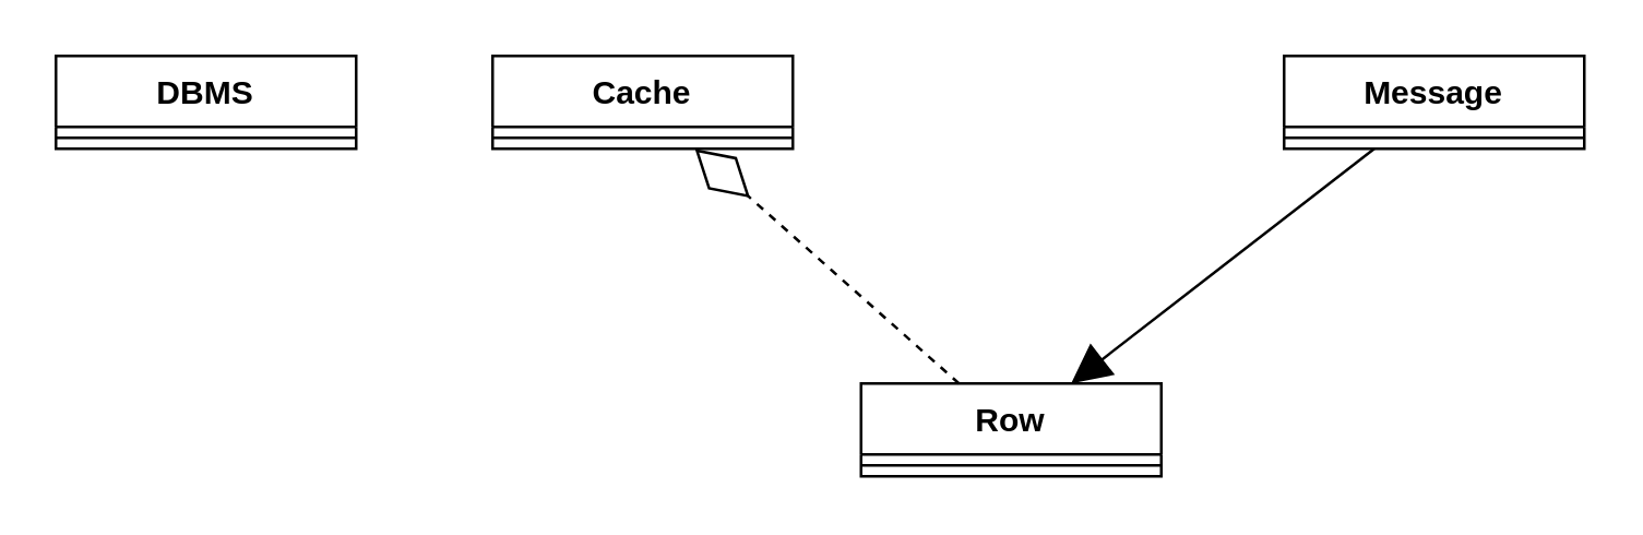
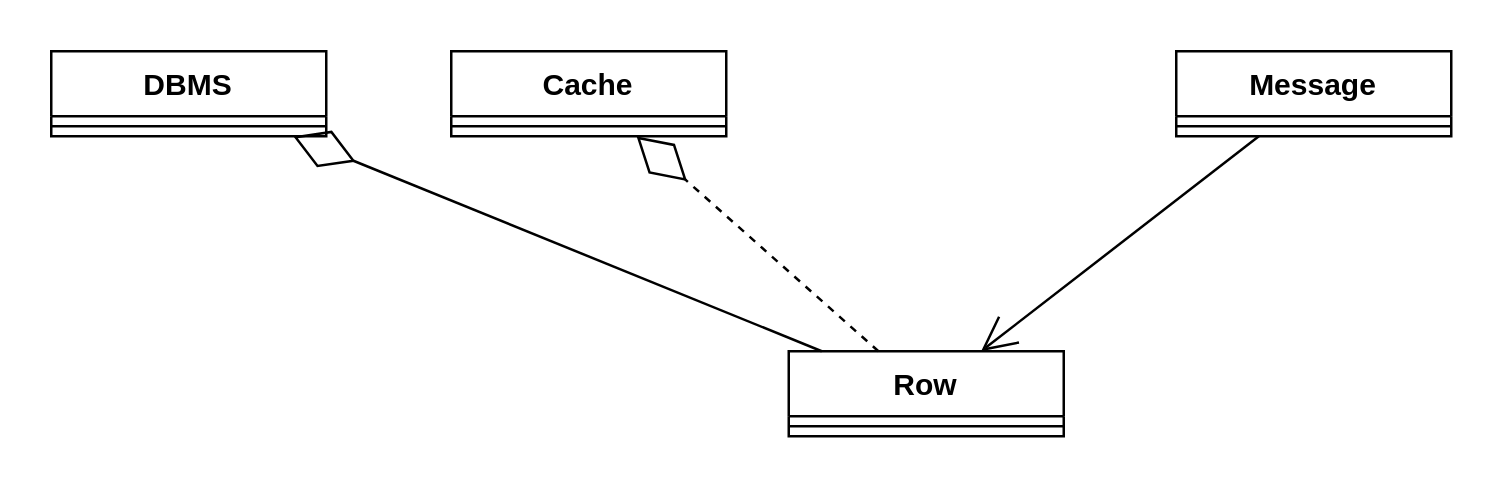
+ <mxCell id="10" value="" style="endArrow=diamondThin;endFill=0;endSize=24;html=1;rounded=0;" edge="1" parent="1" source="6" target="2"><mxGeometry width="160" relative="1" as="geometry"><mxPoint x="230" y="80" as="sourcePoint" /><mxPoint x="390" y="80" as="targetPoint" /></mxGeometry></mxCell>
- <mxCell id="12" value="" style="endArrow=block;endFill=1;endSize=12;html=1;rounded=0;" edge="1" parent="1" source="8" target="6"><mxGeometry width="160" relative="1" as="geometry"><mxPoint x="230" y="80" as="sourcePoint" /><mxPoint x="390" y="80" as="targetPoint" /></mxGeometry></mxCell>
+ <mxCell id="12" value="" style="endArrow=open;endFill=1;endSize=12;html=1;rounded=0;" edge="1" parent="1" source="8" target="6"><mxGeometry width="160" relative="1" as="geometry"><mxPoint x="230" y="80" as="sourcePoint" /><mxPoint x="390" y="80" as="targetPoint" /></mxGeometry></mxCell>
